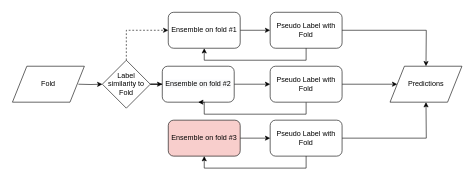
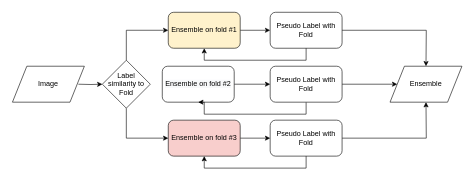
- <mxCell id="3" style="edgeStyle=orthogonalEdgeStyle;rounded=0;orthogonalLoop=1;jettySize=auto;html=1;exitX=0.5;exitY=0;exitDx=0;exitDy=0;entryX=0;entryY=0.5;entryDx=0;entryDy=0;dashed=1;" edge="1" parent="1" source="6" target="8"><mxGeometry relative="1" as="geometry"><mxPoint x="200" y="50" as="targetPoint" /></mxGeometry></mxCell>
+ <mxCell id="3" style="edgeStyle=orthogonalEdgeStyle;rounded=0;orthogonalLoop=1;jettySize=auto;html=1;exitX=0.5;exitY=0;exitDx=0;exitDy=0;entryX=0;entryY=0.5;entryDx=0;entryDy=0;" edge="1" parent="1" source="6" target="8"><mxGeometry relative="1" as="geometry"><mxPoint x="200" y="50" as="targetPoint" /></mxGeometry></mxCell>
- <mxCell id="8" value="Ensemble on fold #1" style="rounded=1;whiteSpace=wrap;html=1;" vertex="1" parent="1"><mxGeometry x="280" y="20" width="120" height="60" as="geometry" /></mxCell>
+ <mxCell id="8" value="Ensemble on fold #1" style="rounded=1;whiteSpace=wrap;html=1;fillColor=#fff2cc;" vertex="1" parent="1"><mxGeometry x="280" y="20" width="120" height="60" as="geometry" /></mxCell>
- <mxCell id="22" value="Fold" style="shape=parallelogram;perimeter=parallelogramPerimeter;whiteSpace=wrap;html=1;" vertex="1" parent="1"><mxGeometry x="20" y="110" width="120" height="60" as="geometry" /></mxCell>
+ <mxCell id="22" value="Image" style="shape=parallelogram;perimeter=parallelogramPerimeter;whiteSpace=wrap;html=1;" vertex="1" parent="1"><mxGeometry x="20" y="110" width="120" height="60" as="geometry" /></mxCell>
- <mxCell id="4" style="edgeStyle=orthogonalEdgeStyle;rounded=0;orthogonalLoop=1;jettySize=auto;html=1;exitX=1;exitY=0.5;exitDx=0;exitDy=0;" edge="1" parent="1" source="6" target="10"><mxGeometry relative="1" as="geometry" /></mxCell>
- <mxCell id="23" value="Predictions" style="shape=parallelogram;perimeter=parallelogramPerimeter;whiteSpace=wrap;html=1;" vertex="1" parent="1"><mxGeometry x="650" y="110" width="120" height="60" as="geometry" /></mxCell>
+ <mxCell id="23" value="Ensemble" style="shape=parallelogram;perimeter=parallelogramPerimeter;whiteSpace=wrap;html=1;" vertex="1" parent="1"><mxGeometry x="650" y="110" width="120" height="60" as="geometry" /></mxCell>
+ <mxCell id="5" style="edgeStyle=orthogonalEdgeStyle;rounded=0;orthogonalLoop=1;jettySize=auto;html=1;exitX=0.5;exitY=1;exitDx=0;exitDy=0;entryX=0;entryY=0.5;entryDx=0;entryDy=0;" edge="1" parent="1" source="6" target="12"><mxGeometry relative="1" as="geometry"><mxPoint x="200" y="240" as="targetPoint" /></mxGeometry></mxCell>
